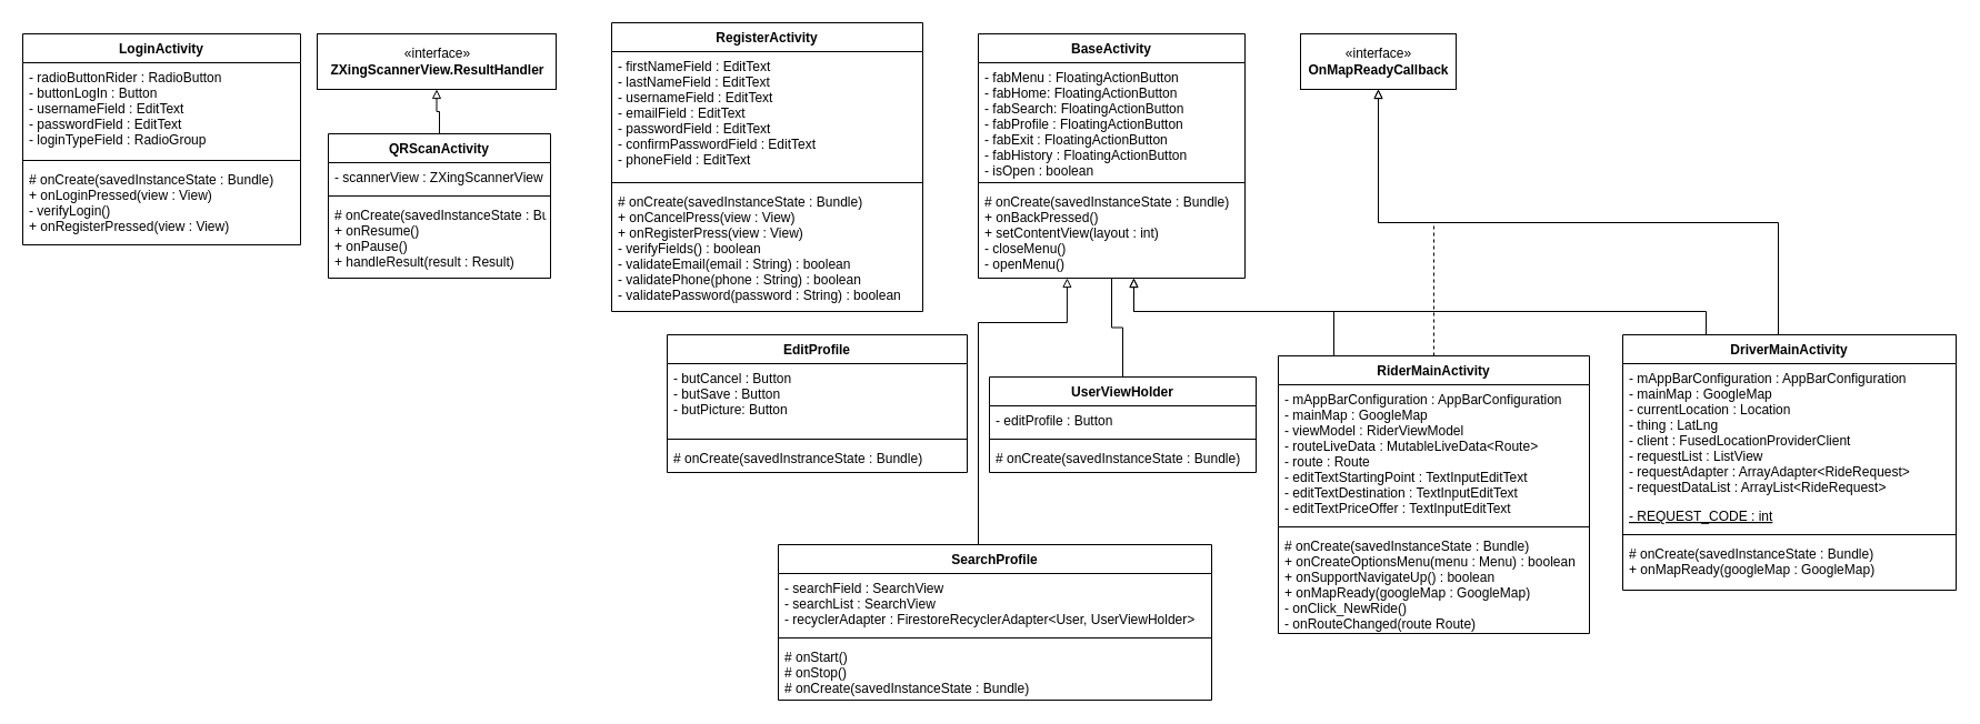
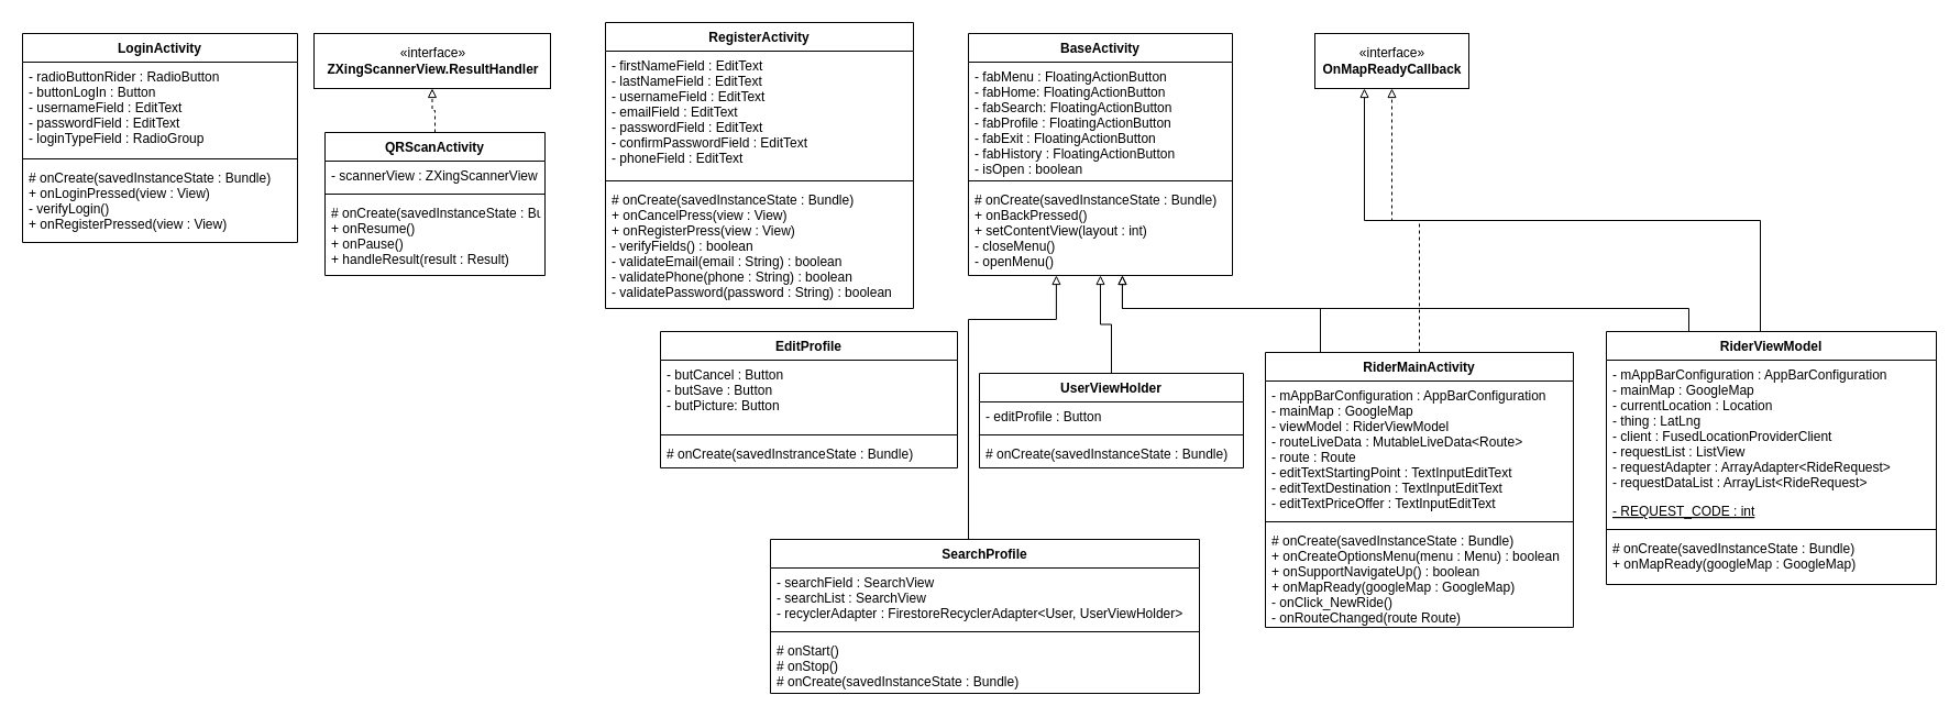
- <mxCell id="29" value="«interface»&lt;br&gt;&lt;div&gt;&lt;b&gt;OnMapReadyCallback&lt;/b&gt;&lt;/div&gt;" parent="1" style="html=1;" vertex="1"><mxGeometry as="geometry" y="30" x="1170" height="50" width="140" /></mxCell>
+ <mxCell id="29" value="«interface»&lt;br&gt;&lt;div&gt;&lt;b&gt;OnMapReadyCallback&lt;/b&gt;&lt;/div&gt;" parent="1" style="html=1;" vertex="1"><mxGeometry x="1195" y="30" as="geometry" height="50" width="140" /></mxCell>
- <mxCell id="13" parent="1" style="edgeStyle=orthogonalEdgeStyle;rounded=0;orthogonalLoop=1;jettySize=auto;html=1;entryX=0.5;entryY=1;entryDx=0;entryDy=0;dashed=0;endArrow=block;endFill=0;" target="18" source="14" edge="1"><mxGeometry as="geometry" relative="1" /></mxCell>
+ <mxCell id="13" parent="1" style="edgeStyle=orthogonalEdgeStyle;rounded=0;orthogonalLoop=1;jettySize=auto;html=1;entryX=0.5;entryY=1;entryDx=0;entryDy=0;dashed=1;endArrow=block;endFill=0;" target="18" source="14" edge="1"><mxGeometry as="geometry" relative="1" /></mxCell>
- <mxCell id="38" parent="1" style="edgeStyle=orthogonalEdgeStyle;rounded=0;orthogonalLoop=1;jettySize=auto;html=1;entryX=0.5;entryY=1;entryDx=0;entryDy=0;endArrow=none;endFill=0;" target="30" source="39" edge="1"><mxGeometry as="geometry" relative="1" /></mxCell>
+ <mxCell id="38" parent="1" style="edgeStyle=orthogonalEdgeStyle;rounded=0;orthogonalLoop=1;jettySize=auto;html=1;entryX=0.5;entryY=1;entryDx=0;entryDy=0;endArrow=block;endFill=0;" target="30" source="39" edge="1"><mxGeometry as="geometry" relative="1" /></mxCell>
- <mxCell id="4" value="DriverMainActivity" parent="1" style="swimlane;fontStyle=1;align=center;verticalAlign=top;childLayout=stackLayout;horizontal=1;startSize=26;horizontalStack=0;resizeParent=1;resizeParentMax=0;resizeLast=0;collapsible=1;marginBottom=0;" vertex="1"><mxGeometry as="geometry" y="301" x="1460" height="230" width="300" /></mxCell>
+ <mxCell id="4" value="RiderViewModel" parent="1" style="swimlane;fontStyle=1;align=center;verticalAlign=top;childLayout=stackLayout;horizontal=1;startSize=26;horizontalStack=0;resizeParent=1;resizeParentMax=0;resizeLast=0;collapsible=1;marginBottom=0;" vertex="1"><mxGeometry as="geometry" y="301" x="1460" height="230" width="300" /></mxCell>
